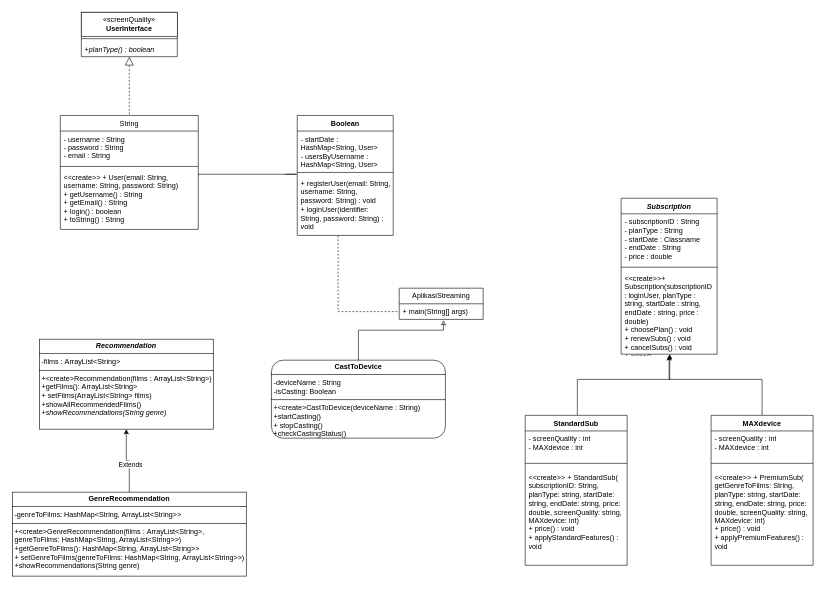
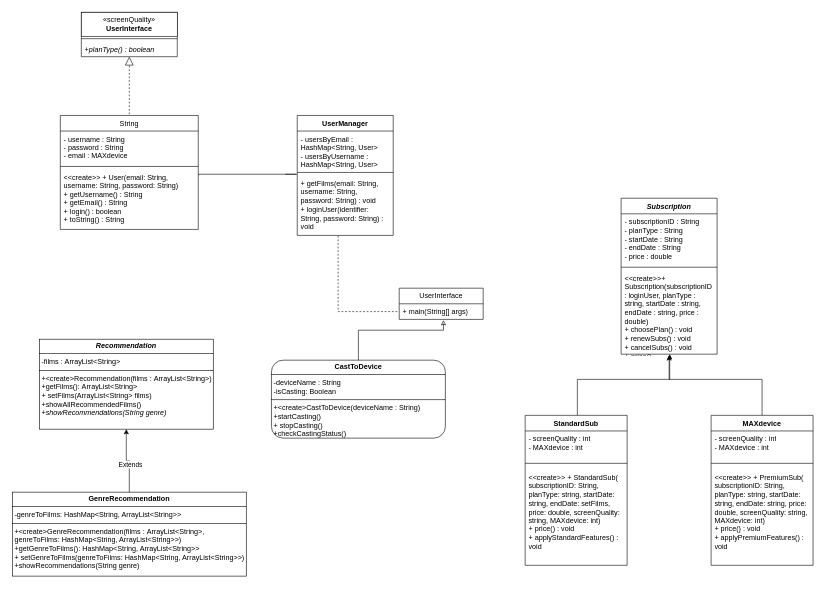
- <mxCell id="11" value="Boolean" style="swimlane;fontStyle=1;align=center;verticalAlign=top;childLayout=stackLayout;horizontal=1;startSize=26;horizontalStack=0;resizeParent=1;resizeParentMax=0;resizeLast=0;collapsible=1;marginBottom=0;whiteSpace=wrap;html=1;" parent="1" vertex="1"><mxGeometry x="495" y="192" width="160" height="200" as="geometry" /></mxCell>
+ <mxCell id="11" value="UserManager" style="swimlane;fontStyle=1;align=center;verticalAlign=top;childLayout=stackLayout;horizontal=1;startSize=26;horizontalStack=0;resizeParent=1;resizeParentMax=0;resizeLast=0;collapsible=1;marginBottom=0;whiteSpace=wrap;html=1;" parent="1" vertex="1"><mxGeometry x="495" y="192" width="160" height="200" as="geometry" /></mxCell>
- <mxCell id="3" value="- username : String&#10;- password : String&#10;- email : String" style="text;align=left;verticalAlign=top;spacingLeft=4;spacingRight=4;overflow=hidden;rotatable=0;points=[[0,0.5],[1,0.5]];portConstraint=eastwest;" parent="2" vertex="1"><mxGeometry y="26" width="230" height="54" as="geometry" /></mxCell>
+ <mxCell id="3" value="- username : String&#10;- password : String&#10;- email : MAXdevice" style="text;align=left;verticalAlign=top;spacingLeft=4;spacingRight=4;overflow=hidden;rotatable=0;points=[[0,0.5],[1,0.5]];portConstraint=eastwest;" parent="2" vertex="1"><mxGeometry y="26" width="230" height="54" as="geometry" /></mxCell>
- <mxCell id="12" value="- startDate : HashMap&amp;lt;String, User&amp;gt;&lt;br&gt;- usersByUsername : HashMap&amp;lt;String, User&amp;gt;" style="text;strokeColor=none;fillColor=none;align=left;verticalAlign=top;spacingLeft=4;spacingRight=4;overflow=hidden;rotatable=0;points=[[0,0.5],[1,0.5]];portConstraint=eastwest;whiteSpace=wrap;html=1;" parent="11" vertex="1"><mxGeometry y="26" width="160" height="64" as="geometry" /></mxCell>
+ <mxCell id="12" value="- usersByEmail : HashMap&amp;lt;String, User&amp;gt;&lt;br&gt;- usersByUsername : HashMap&amp;lt;String, User&amp;gt;" style="text;strokeColor=none;fillColor=none;align=left;verticalAlign=top;spacingLeft=4;spacingRight=4;overflow=hidden;rotatable=0;points=[[0,0.5],[1,0.5]];portConstraint=eastwest;whiteSpace=wrap;html=1;" parent="11" vertex="1"><mxGeometry y="26" width="160" height="64" as="geometry" /></mxCell>
- <mxCell id="14" value="+ registerUser(email: String, username: String, password: String) : void&lt;br&gt;+ loginUser(identifier: String, password: String) : void" style="text;strokeColor=none;fillColor=none;align=left;verticalAlign=top;spacingLeft=4;spacingRight=4;overflow=hidden;rotatable=0;points=[[0,0.5],[1,0.5]];portConstraint=eastwest;whiteSpace=wrap;html=1;" parent="11" vertex="1"><mxGeometry y="100" width="160" height="100" as="geometry" /></mxCell>
+ <mxCell id="14" value="+ getFilms(email: String, username: String, password: String) : void&lt;br&gt;+ loginUser(identifier: String, password: String) : void" style="text;strokeColor=none;fillColor=none;align=left;verticalAlign=top;spacingLeft=4;spacingRight=4;overflow=hidden;rotatable=0;points=[[0,0.5],[1,0.5]];portConstraint=eastwest;whiteSpace=wrap;html=1;" parent="11" vertex="1"><mxGeometry y="100" width="160" height="100" as="geometry" /></mxCell>
- <mxCell id="19" value="- subscriptionID : String&lt;div&gt;- planType : String&lt;/div&gt;&lt;div&gt;- startDate : Classname&lt;/div&gt;&lt;div&gt;- endDate : String&lt;/div&gt;&lt;div&gt;- price : double&lt;/div&gt;" style="text;strokeColor=none;fillColor=none;align=left;verticalAlign=top;spacingLeft=4;spacingRight=4;overflow=hidden;rotatable=0;points=[[0,0.5],[1,0.5]];portConstraint=eastwest;whiteSpace=wrap;html=1;" parent="18" vertex="1"><mxGeometry y="26" width="160" height="84" as="geometry" /></mxCell>
+ <mxCell id="19" value="- subscriptionID : String&lt;div&gt;- planType : String&lt;/div&gt;&lt;div&gt;- startDate : String&lt;/div&gt;&lt;div&gt;- endDate : String&lt;/div&gt;&lt;div&gt;- price : double&lt;/div&gt;" style="text;strokeColor=none;fillColor=none;align=left;verticalAlign=top;spacingLeft=4;spacingRight=4;overflow=hidden;rotatable=0;points=[[0,0.5],[1,0.5]];portConstraint=eastwest;whiteSpace=wrap;html=1;" parent="18" vertex="1"><mxGeometry y="26" width="160" height="84" as="geometry" /></mxCell>
- <mxCell id="16" value="AplikasiStreaming" style="swimlane;fontStyle=0;childLayout=stackLayout;horizontal=1;startSize=26;fillColor=none;horizontalStack=0;resizeParent=1;resizeParentMax=0;resizeLast=0;collapsible=1;marginBottom=0;whiteSpace=wrap;html=1;" parent="1" vertex="1"><mxGeometry x="665" y="480" width="140" height="52" as="geometry" /></mxCell>
+ <mxCell id="16" value="UserInterface" style="swimlane;fontStyle=0;childLayout=stackLayout;horizontal=1;startSize=26;fillColor=none;horizontalStack=0;resizeParent=1;resizeParentMax=0;resizeLast=0;collapsible=1;marginBottom=0;whiteSpace=wrap;html=1;" parent="1" vertex="1"><mxGeometry x="665" y="480" width="140" height="52" as="geometry" /></mxCell>
- <mxCell id="31" value="&lt;div&gt;&amp;lt;&amp;lt;create&amp;gt;&amp;gt; + PremiumSub(&lt;/div&gt;&lt;div&gt;getGenreToFilms: String, planType: string, startDate: string, endDate: string, price: double, screenQuality: string, MAXdevice: int)&lt;/div&gt;+ price() : void&lt;div&gt;+ applyPremiumFeatures() : void&lt;/div&gt;" style="text;strokeColor=none;fillColor=none;align=left;verticalAlign=top;spacingLeft=4;spacingRight=4;overflow=hidden;rotatable=0;points=[[0,0.5],[1,0.5]];portConstraint=eastwest;whiteSpace=wrap;html=1;" parent="28" vertex="1"><mxGeometry y="90" width="170" height="160" as="geometry" /></mxCell>
+ <mxCell id="31" value="&lt;div&gt;&amp;lt;&amp;lt;create&amp;gt;&amp;gt; + PremiumSub(&lt;/div&gt;&lt;div&gt;subscriptionID: String, planType: string, startDate: string, endDate: string, price: double, screenQuality: string, MAXdevice: int)&lt;/div&gt;+ price() : void&lt;div&gt;+ applyPremiumFeatures() : void&lt;/div&gt;" style="text;strokeColor=none;fillColor=none;align=left;verticalAlign=top;spacingLeft=4;spacingRight=4;overflow=hidden;rotatable=0;points=[[0,0.5],[1,0.5]];portConstraint=eastwest;whiteSpace=wrap;html=1;" parent="28" vertex="1"><mxGeometry y="90" width="170" height="160" as="geometry" /></mxCell>
- <mxCell id="26" value="&lt;div&gt;&amp;lt;&amp;lt;create&amp;gt;&amp;gt; + StandardSub(&lt;/div&gt;&lt;div&gt;subscriptionID: String, planType: string, startDate: string, endDate: string, price: double, screenQuality: string, MAXdevice: int)&lt;/div&gt;+ price() : void&lt;div&gt;+ applyStandardFeatures() : void&lt;/div&gt;" style="text;strokeColor=none;fillColor=none;align=left;verticalAlign=top;spacingLeft=4;spacingRight=4;overflow=hidden;rotatable=0;points=[[0,0.5],[1,0.5]];portConstraint=eastwest;whiteSpace=wrap;html=1;" parent="23" vertex="1"><mxGeometry y="90" width="170" height="160" as="geometry" /></mxCell>
+ <mxCell id="26" value="&lt;div&gt;&amp;lt;&amp;lt;create&amp;gt;&amp;gt; + StandardSub(&lt;/div&gt;&lt;div&gt;subscriptionID: String, planType: string, startDate: string, endDate: setFilms, price: double, screenQuality: string, MAXdevice: int)&lt;/div&gt;+ price() : void&lt;div&gt;+ applyStandardFeatures() : void&lt;/div&gt;" style="text;strokeColor=none;fillColor=none;align=left;verticalAlign=top;spacingLeft=4;spacingRight=4;overflow=hidden;rotatable=0;points=[[0,0.5],[1,0.5]];portConstraint=eastwest;whiteSpace=wrap;html=1;" parent="23" vertex="1"><mxGeometry y="90" width="170" height="160" as="geometry" /></mxCell>
